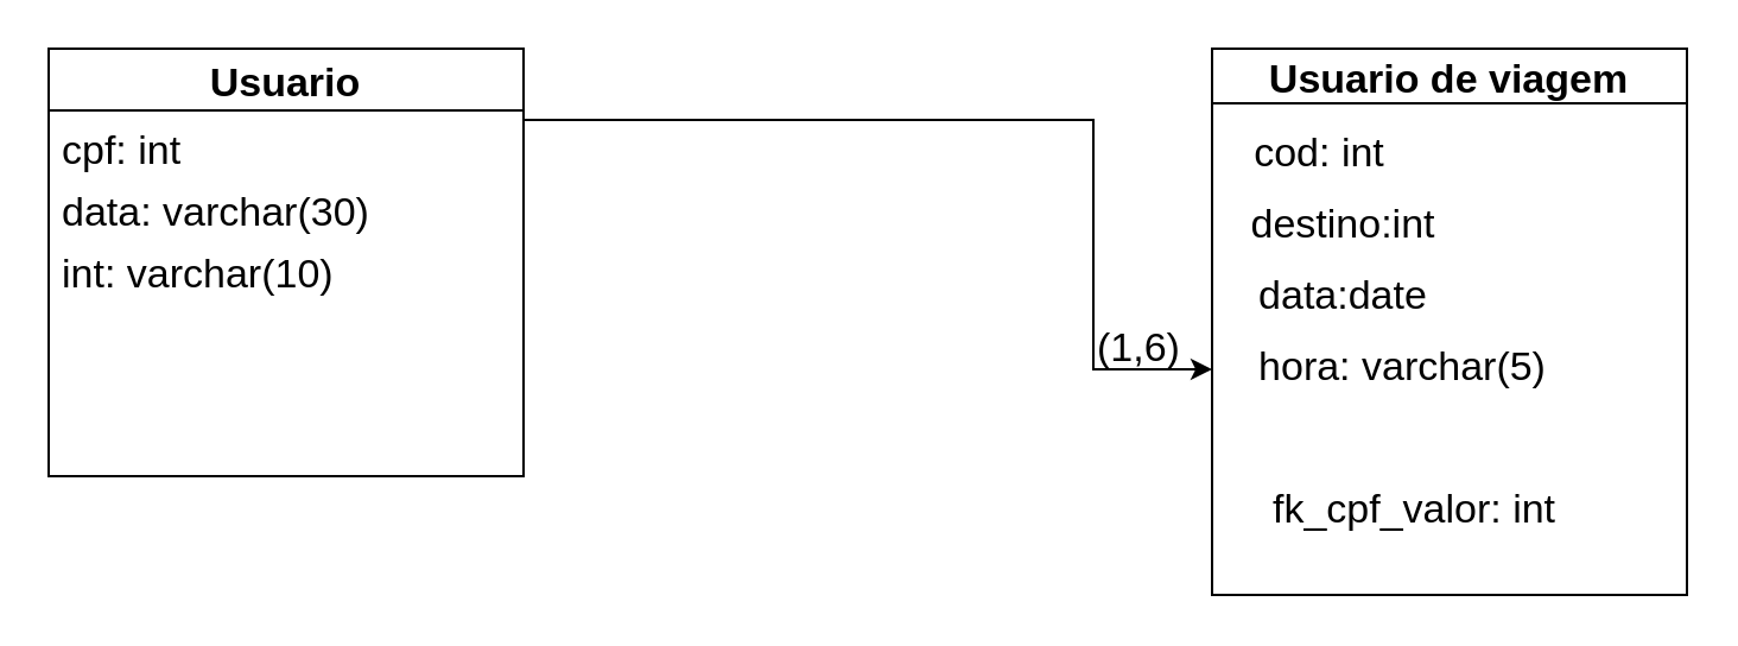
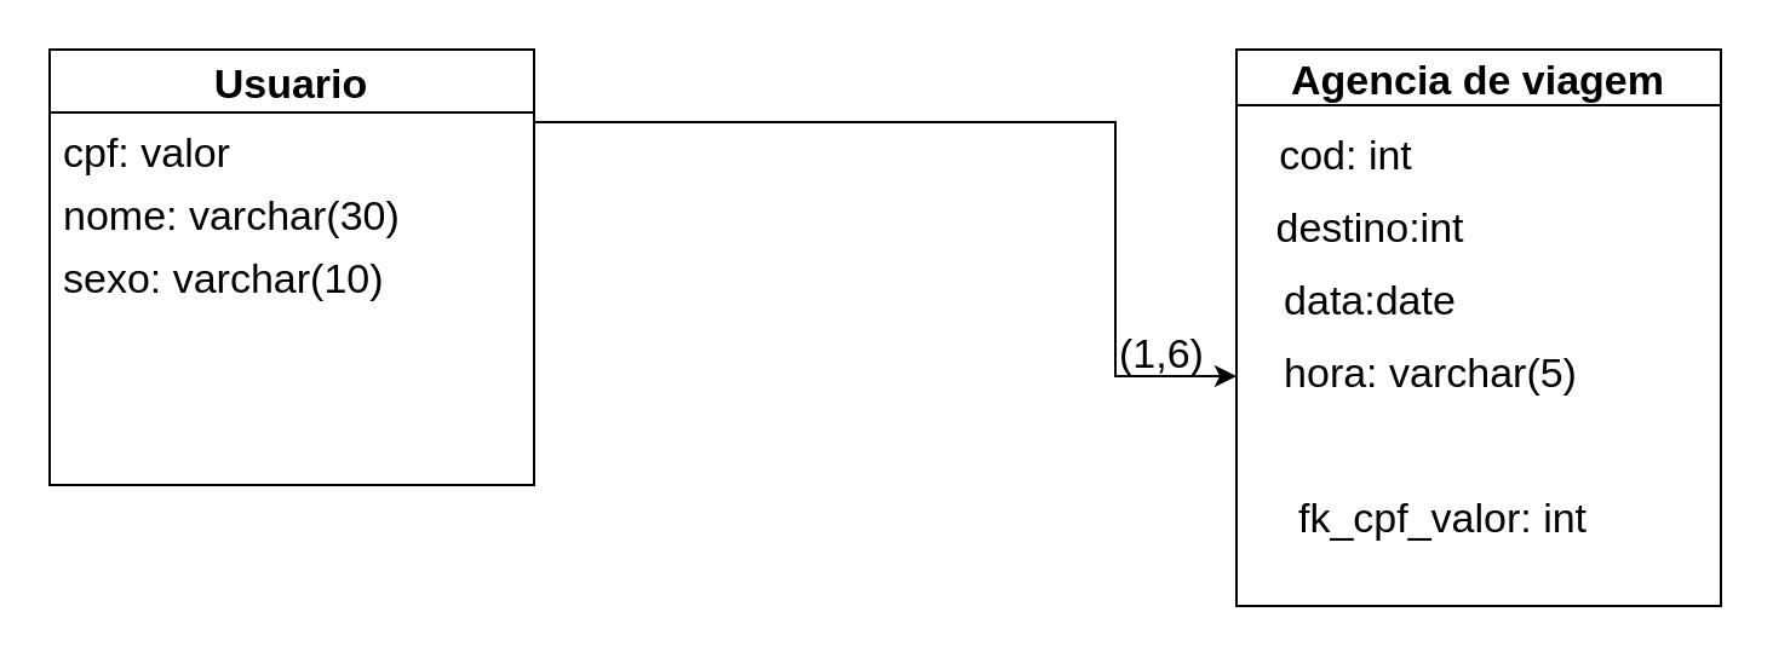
- <mxCell id="8" value="Usuario de viagem" style="swimlane;fontSize=17;" parent="1" vertex="1"><mxGeometry x="510" y="20" width="200" height="230" as="geometry" /></mxCell>
+ <mxCell id="8" value="Agencia de viagem" style="swimlane;fontSize=17;" parent="1" vertex="1"><mxGeometry x="510" y="20" width="200" height="230" as="geometry" /></mxCell>
- <mxCell id="5" value="cpf: int" style="text;strokeColor=none;fillColor=none;align=left;verticalAlign=top;spacingLeft=4;spacingRight=4;overflow=hidden;rotatable=0;points=[[0,0.5],[1,0.5]];portConstraint=eastwest;fontSize=17;" parent="4" vertex="1"><mxGeometry y="26" width="200" height="26" as="geometry" /></mxCell>
+ <mxCell id="5" value="cpf: valor" style="text;strokeColor=none;fillColor=none;align=left;verticalAlign=top;spacingLeft=4;spacingRight=4;overflow=hidden;rotatable=0;points=[[0,0.5],[1,0.5]];portConstraint=eastwest;fontSize=17;" parent="4" vertex="1"><mxGeometry y="26" width="200" height="26" as="geometry" /></mxCell>
- <mxCell id="6" value="data: varchar(30)" style="text;strokeColor=none;fillColor=none;align=left;verticalAlign=top;spacingLeft=4;spacingRight=4;overflow=hidden;rotatable=0;points=[[0,0.5],[1,0.5]];portConstraint=eastwest;fontSize=17;" parent="4" vertex="1"><mxGeometry y="52" width="200" height="26" as="geometry" /></mxCell>
+ <mxCell id="6" value="nome: varchar(30)" style="text;strokeColor=none;fillColor=none;align=left;verticalAlign=top;spacingLeft=4;spacingRight=4;overflow=hidden;rotatable=0;points=[[0,0.5],[1,0.5]];portConstraint=eastwest;fontSize=17;" parent="4" vertex="1"><mxGeometry y="52" width="200" height="26" as="geometry" /></mxCell>
- <mxCell id="7" value="int: varchar(10)" style="text;strokeColor=none;fillColor=none;align=left;verticalAlign=top;spacingLeft=4;spacingRight=4;overflow=hidden;rotatable=0;points=[[0,0.5],[1,0.5]];portConstraint=eastwest;fontSize=17;" parent="4" vertex="1"><mxGeometry y="78" width="200" height="102" as="geometry" /></mxCell>
+ <mxCell id="7" value="sexo: varchar(10)" style="text;strokeColor=none;fillColor=none;align=left;verticalAlign=top;spacingLeft=4;spacingRight=4;overflow=hidden;rotatable=0;points=[[0,0.5],[1,0.5]];portConstraint=eastwest;fontSize=17;" parent="4" vertex="1"><mxGeometry y="78" width="200" height="102" as="geometry" /></mxCell>
